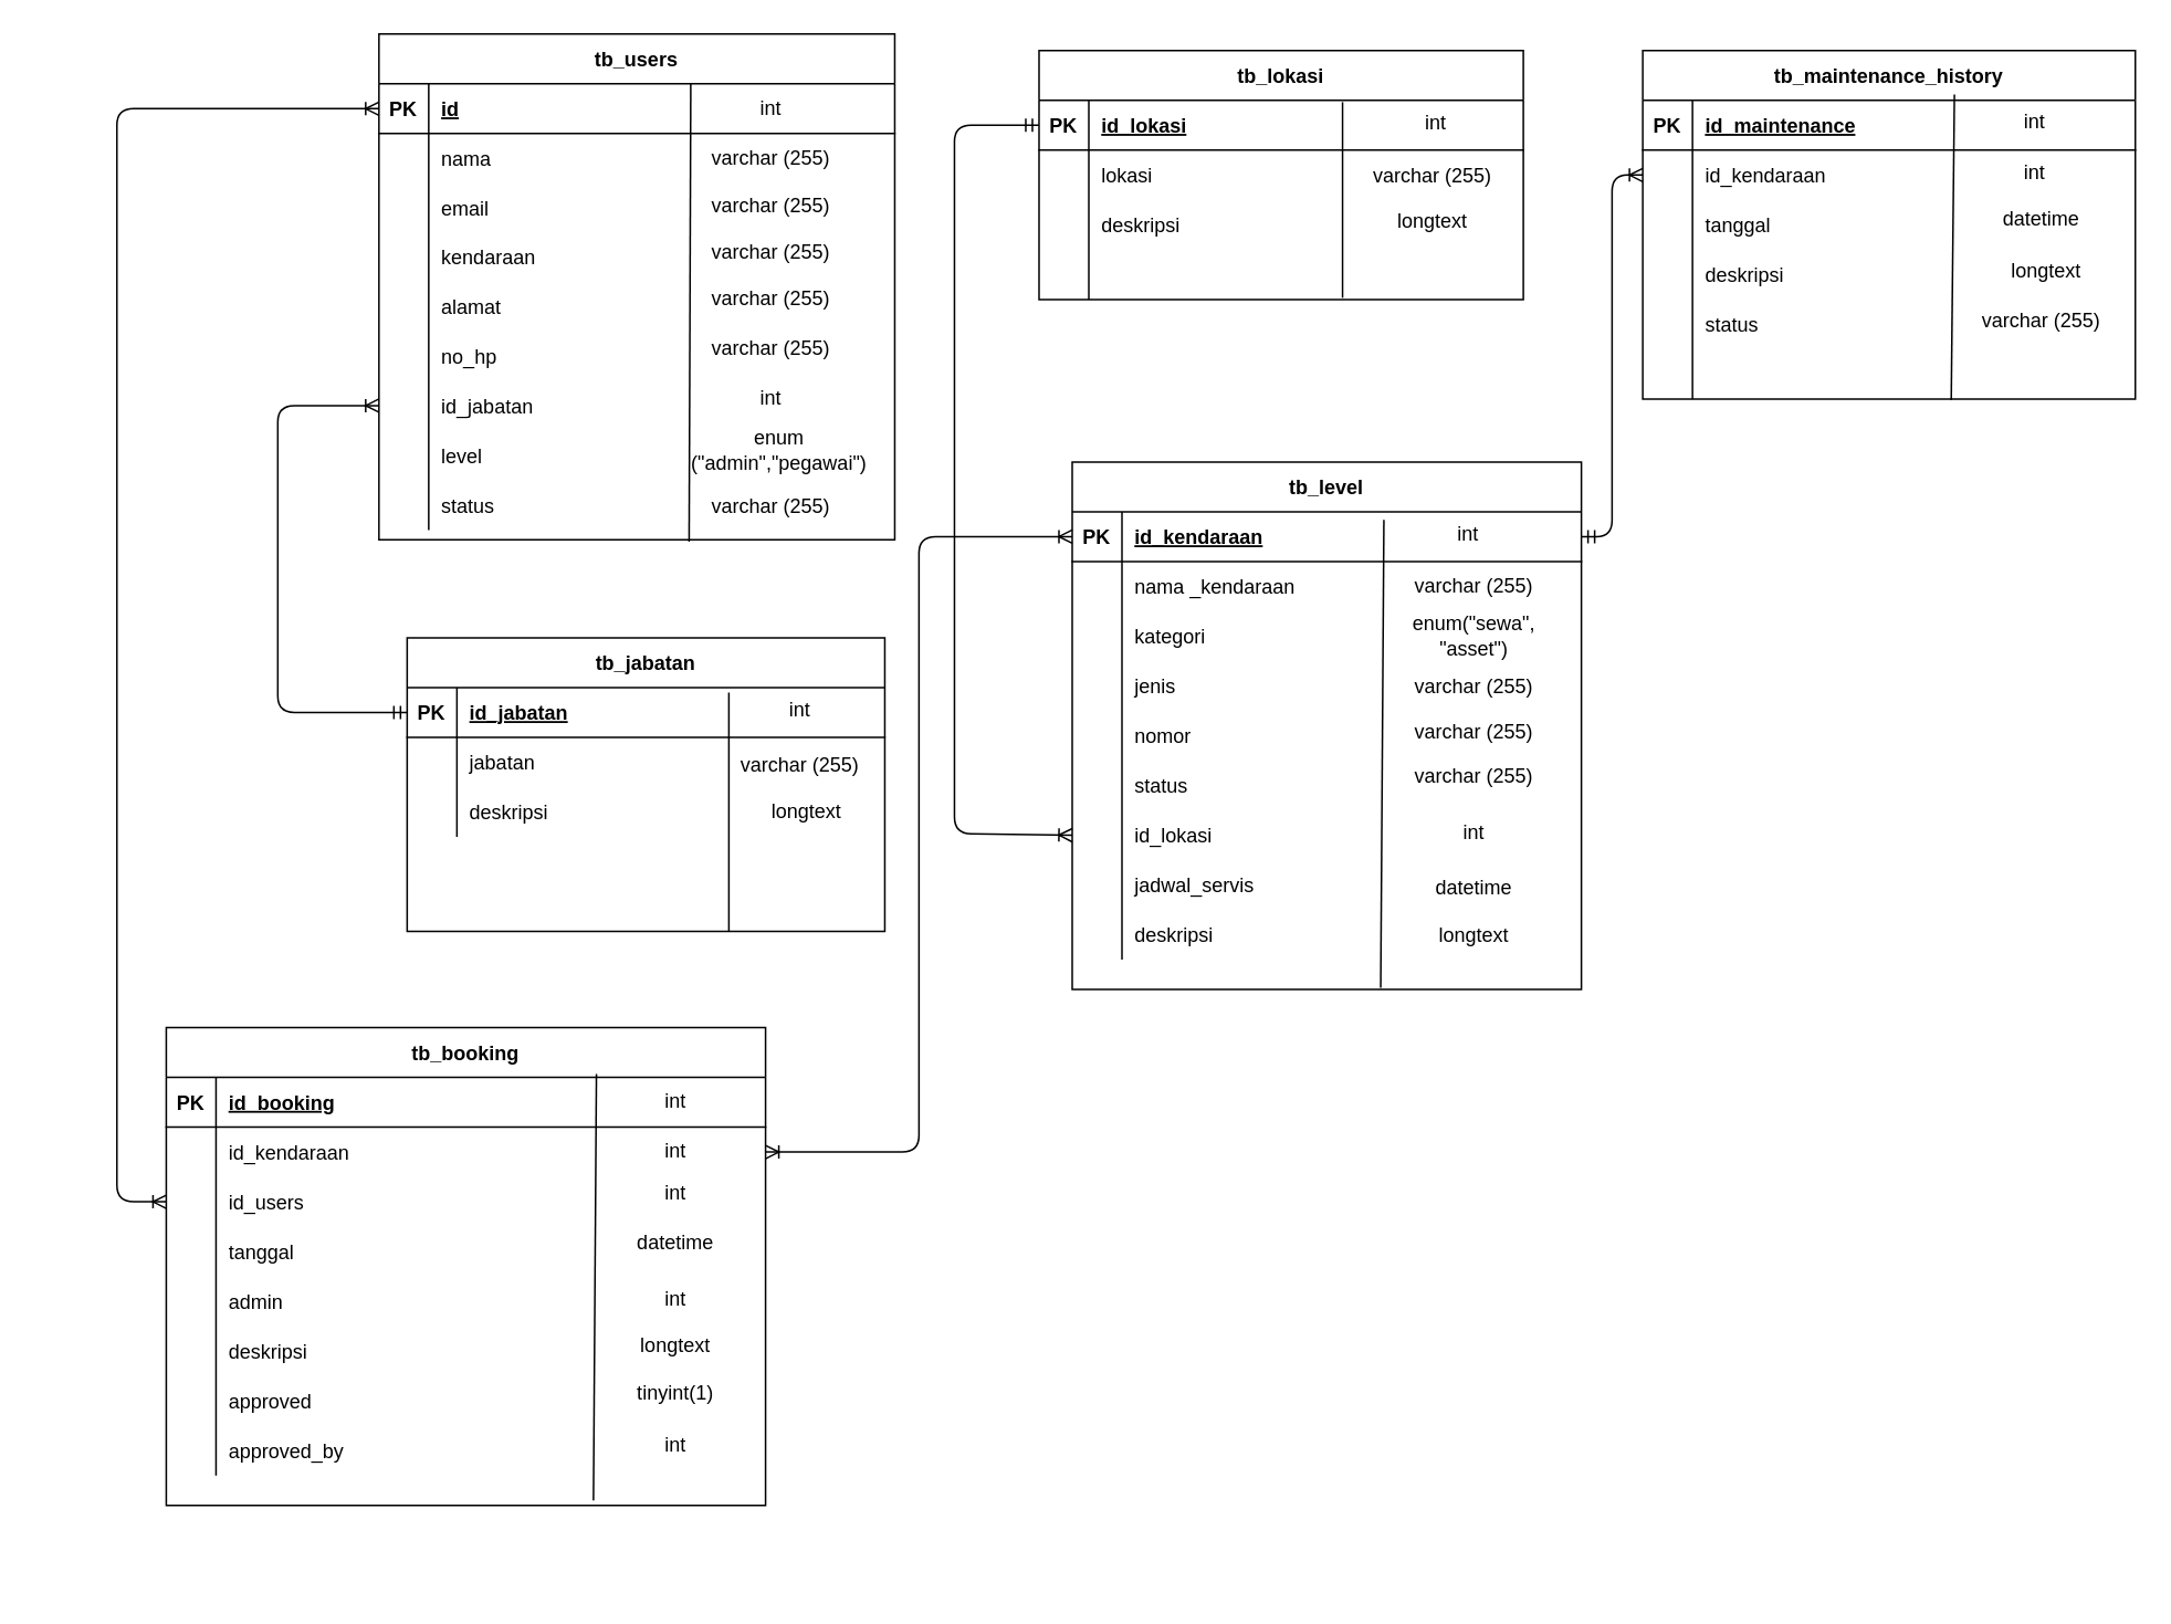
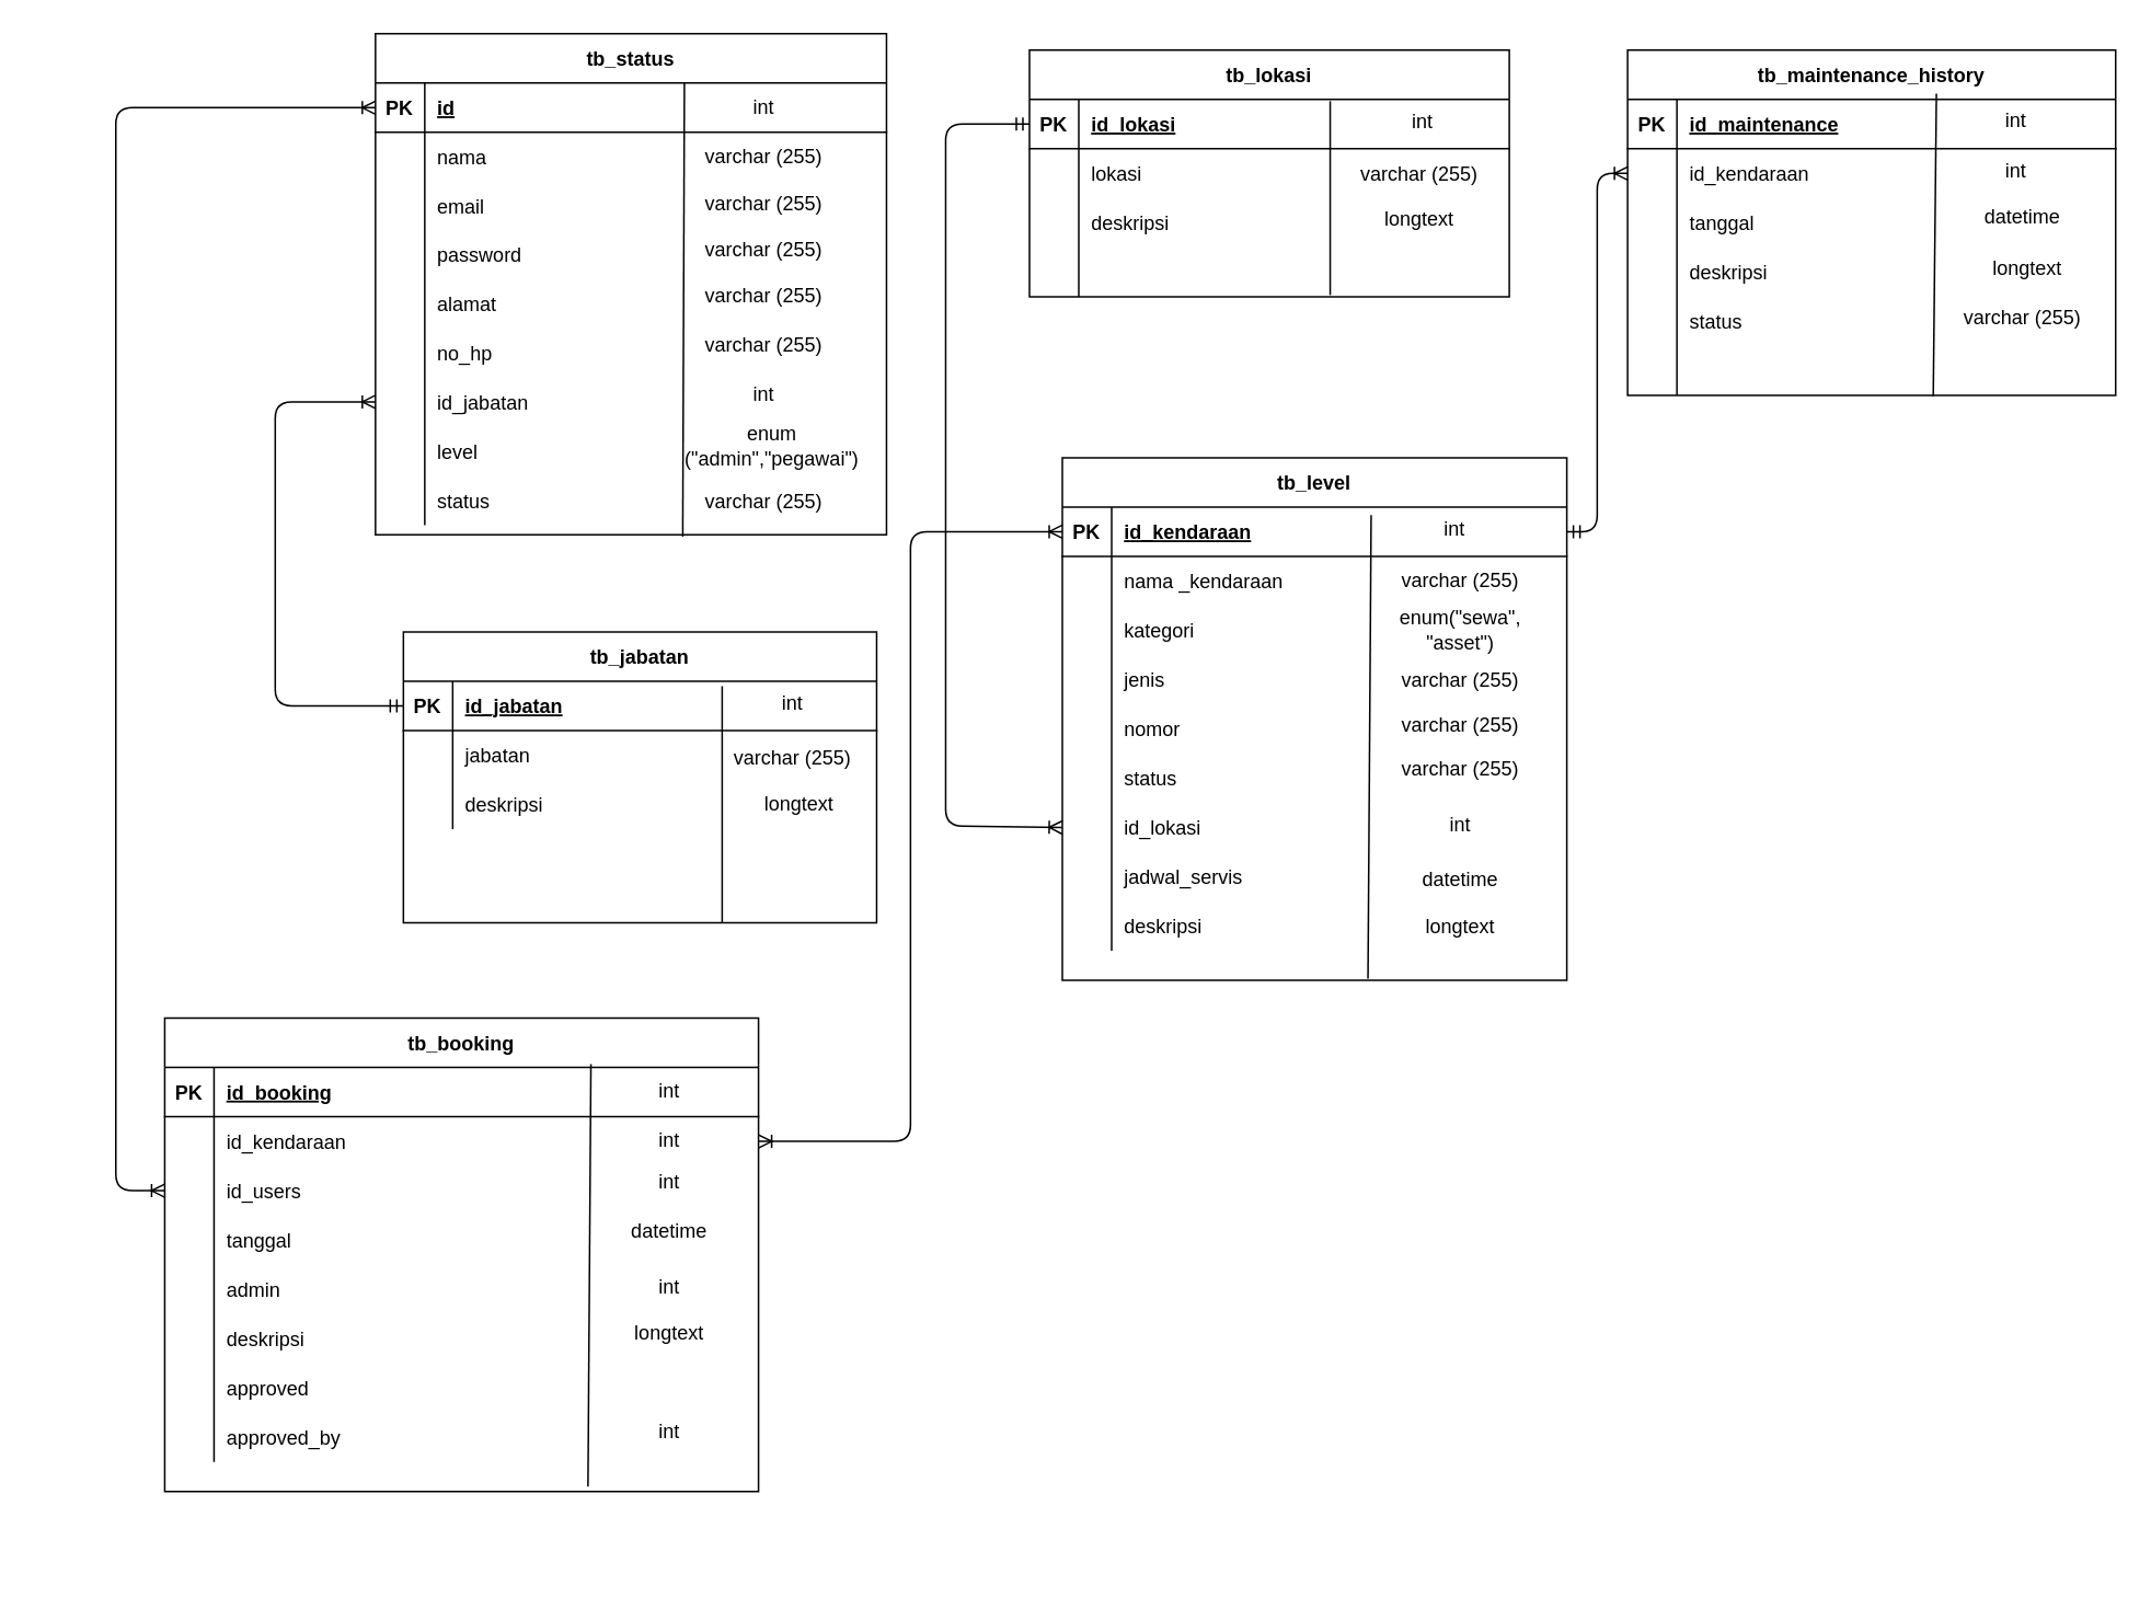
- <mxCell id="3" value="tb_users" style="shape=table;startSize=30;container=1;collapsible=1;childLayout=tableLayout;fixedRows=1;rowLines=0;fontStyle=1;align=center;resizeLast=1;" parent="2" vertex="1"><mxGeometry width="311" height="304.8" as="geometry" /></mxCell>
+ <mxCell id="3" value="tb_status" style="shape=table;startSize=30;container=1;collapsible=1;childLayout=tableLayout;fixedRows=1;rowLines=0;fontStyle=1;align=center;resizeLast=1;" parent="2" vertex="1"><mxGeometry width="311" height="304.8" as="geometry" /></mxCell>
- <mxCell id="15" value="kendaraan" style="shape=partialRectangle;connectable=0;fillColor=none;top=0;left=0;bottom=0;right=0;align=left;spacingLeft=6;overflow=hidden;" parent="13" vertex="1"><mxGeometry x="30" width="281" height="29" as="geometry" /></mxCell>
+ <mxCell id="15" value="password" style="shape=partialRectangle;connectable=0;fillColor=none;top=0;left=0;bottom=0;right=0;align=left;spacingLeft=6;overflow=hidden;" parent="13" vertex="1"><mxGeometry x="30" width="281" height="29" as="geometry" /></mxCell>
- <mxCell id="173" value="tinyint(1)" style="text;html=1;strokeColor=none;fillColor=none;align=center;verticalAlign=middle;whiteSpace=wrap;rounded=0;" vertex="1" parent="140"><mxGeometry x="184.004" y="221" width="75.926" height="20" as="geometry" /></mxCell>
